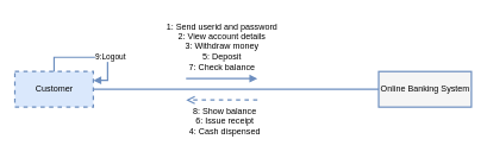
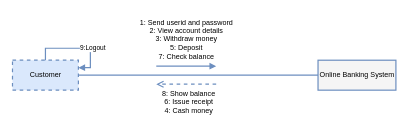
- <mxCell id="9" value="8: Show balance&lt;br&gt;6: Issue receipt&lt;br&gt;4: Cash dispensed" style="text;html=1;align=center;verticalAlign=middle;resizable=0;points=[];autosize=1;strokeWidth=2;" vertex="1" parent="1"><mxGeometry x="254" y="140" width="120" height="60" as="geometry" /></mxCell>
+ <mxCell id="9" value="8: Show balance&lt;br&gt;6: Issue receipt&lt;br&gt;4: Cash money" style="text;html=1;align=center;verticalAlign=middle;resizable=0;points=[];autosize=1;strokeWidth=2;" vertex="1" parent="1"><mxGeometry x="254" y="140" width="120" height="60" as="geometry" /></mxCell>
